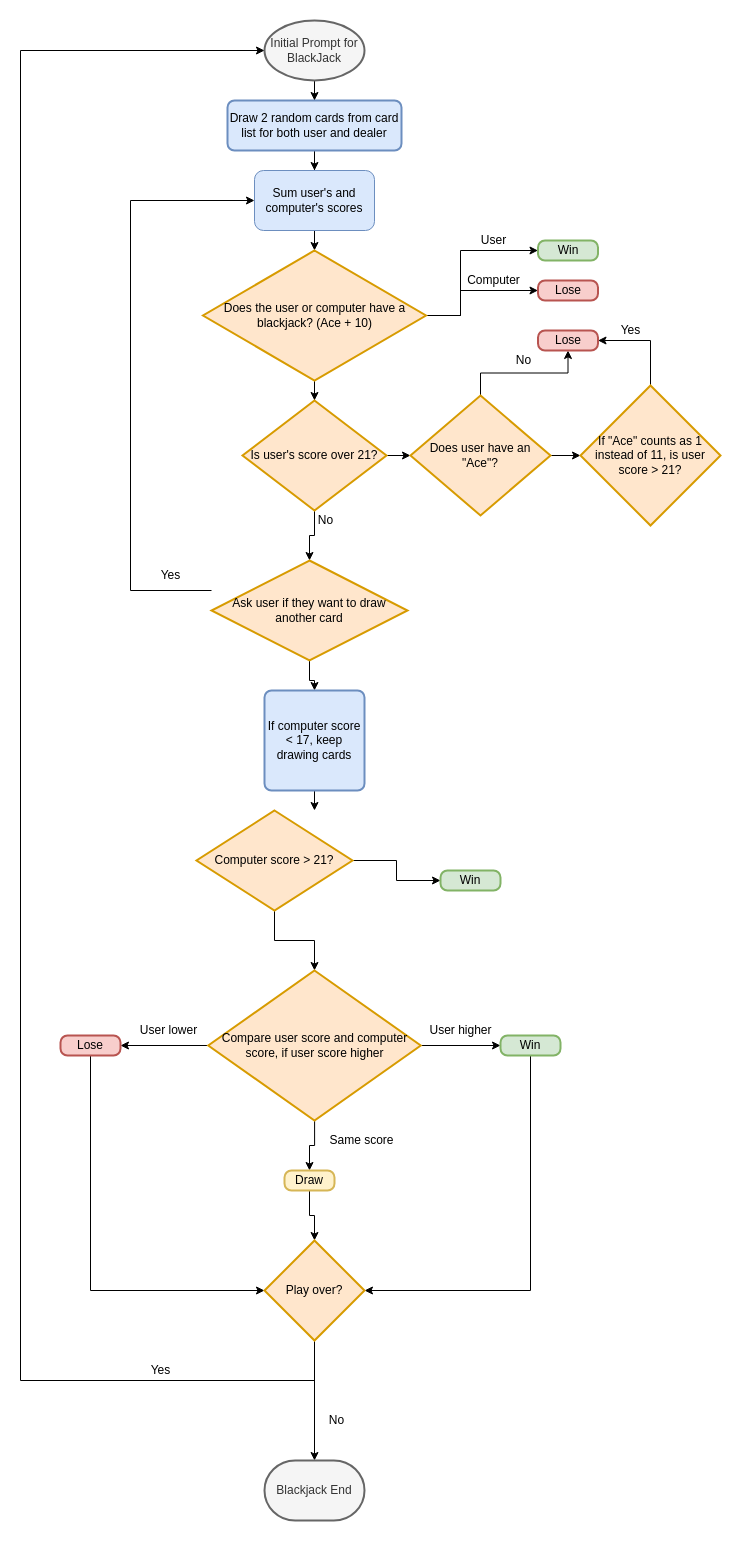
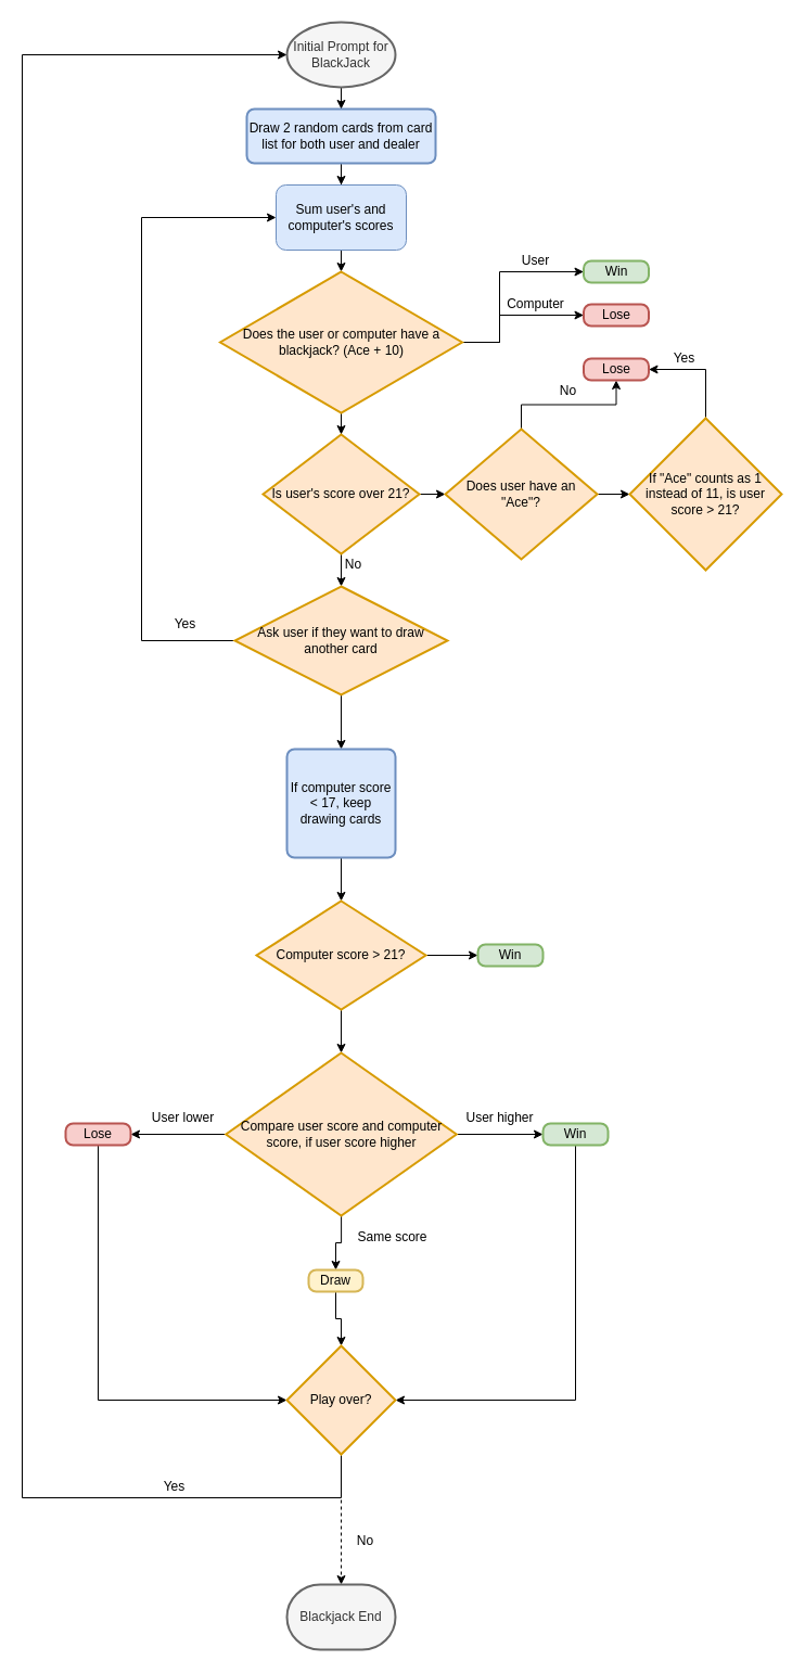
- <mxCell id="21" value="Ask user if they want to draw another card" style="strokeWidth=2;html=1;shape=mxgraph.flowchart.decision;whiteSpace=wrap;fillColor=#ffe6cc;strokeColor=#d79b00;" vertex="1" parent="1"><mxGeometry x="211" y="560" width="196" height="100" as="geometry" /></mxCell>
+ <mxCell id="21" value="Ask user if they want to draw another card" style="strokeWidth=2;html=1;shape=mxgraph.flowchart.decision;whiteSpace=wrap;fillColor=#ffe6cc;strokeColor=#d79b00;" vertex="1" parent="1"><mxGeometry x="216" y="540" width="196" height="100" as="geometry" /></mxCell>
- <mxCell id="36" value="Computer score &amp;gt; 21?" style="strokeWidth=2;html=1;shape=mxgraph.flowchart.decision;whiteSpace=wrap;fillColor=#ffe6cc;strokeColor=#d79b00;" vertex="1" parent="1"><mxGeometry x="196" y="810" width="156" height="100" as="geometry" /></mxCell>
+ <mxCell id="36" value="Computer score &amp;gt; 21?" style="strokeWidth=2;html=1;shape=mxgraph.flowchart.decision;whiteSpace=wrap;fillColor=#ffe6cc;strokeColor=#d79b00;" vertex="1" parent="1"><mxGeometry x="236" y="830" width="156" height="100" as="geometry" /></mxCell>
- <mxCell id="51" style="edgeStyle=orthogonalEdgeStyle;rounded=0;orthogonalLoop=1;jettySize=auto;html=1;entryX=0.5;entryY=0;entryDx=0;entryDy=0;entryPerimeter=0;" edge="1" parent="1" source="53" target="56"><mxGeometry relative="1" as="geometry"><mxPoint x="314" y="1460" as="targetPoint" /></mxGeometry></mxCell>
+ <mxCell id="51" style="edgeStyle=orthogonalEdgeStyle;rounded=0;orthogonalLoop=1;jettySize=auto;html=1;entryX=0.5;entryY=0;entryDx=0;entryDy=0;entryPerimeter=0;dashed=1;" edge="1" parent="1" source="53" target="56"><mxGeometry relative="1" as="geometry"><mxPoint x="314" y="1460" as="targetPoint" /></mxGeometry></mxCell>
